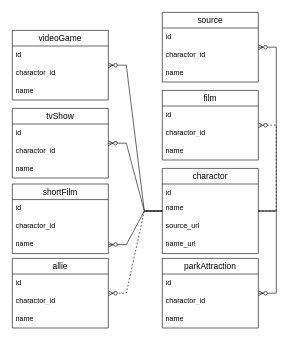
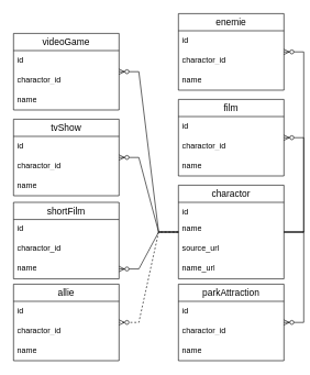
- <mxCell id="11" value="source" style="swimlane;fontStyle=0;childLayout=stackLayout;horizontal=1;startSize=26;horizontalStack=0;resizeParent=1;resizeParentMax=0;resizeLast=0;collapsible=1;marginBottom=0;align=center;fontSize=14;" vertex="1" parent="1"><mxGeometry x="270" y="20" width="160" height="116" as="geometry" /></mxCell>
+ <mxCell id="11" value="enemie" style="swimlane;fontStyle=0;childLayout=stackLayout;horizontal=1;startSize=26;horizontalStack=0;resizeParent=1;resizeParentMax=0;resizeLast=0;collapsible=1;marginBottom=0;align=center;fontSize=14;" vertex="1" parent="1"><mxGeometry x="270" y="20" width="160" height="116" as="geometry" /></mxCell>
- <mxCell id="40" value="" style="edgeStyle=entityRelationEdgeStyle;fontSize=12;html=1;endArrow=ERzeroToMany;endFill=1;rounded=0;dashed=1;" edge="1" parent="1" source="2" target="15"><mxGeometry width="100" height="100" relative="1" as="geometry"><mxPoint x="440" y="361" as="sourcePoint" /><mxPoint x="540" y="148" as="targetPoint" /><Array as="points"><mxPoint x="190" y="340" /></Array></mxGeometry></mxCell>
+ <mxCell id="40" value="" style="edgeStyle=entityRelationEdgeStyle;fontSize=12;html=1;endArrow=ERzeroToMany;endFill=1;rounded=0;" edge="1" parent="1" source="2" target="15"><mxGeometry width="100" height="100" relative="1" as="geometry"><mxPoint x="440" y="361" as="sourcePoint" /><mxPoint x="540" y="148" as="targetPoint" /><Array as="points"><mxPoint x="190" y="340" /></Array></mxGeometry></mxCell>
